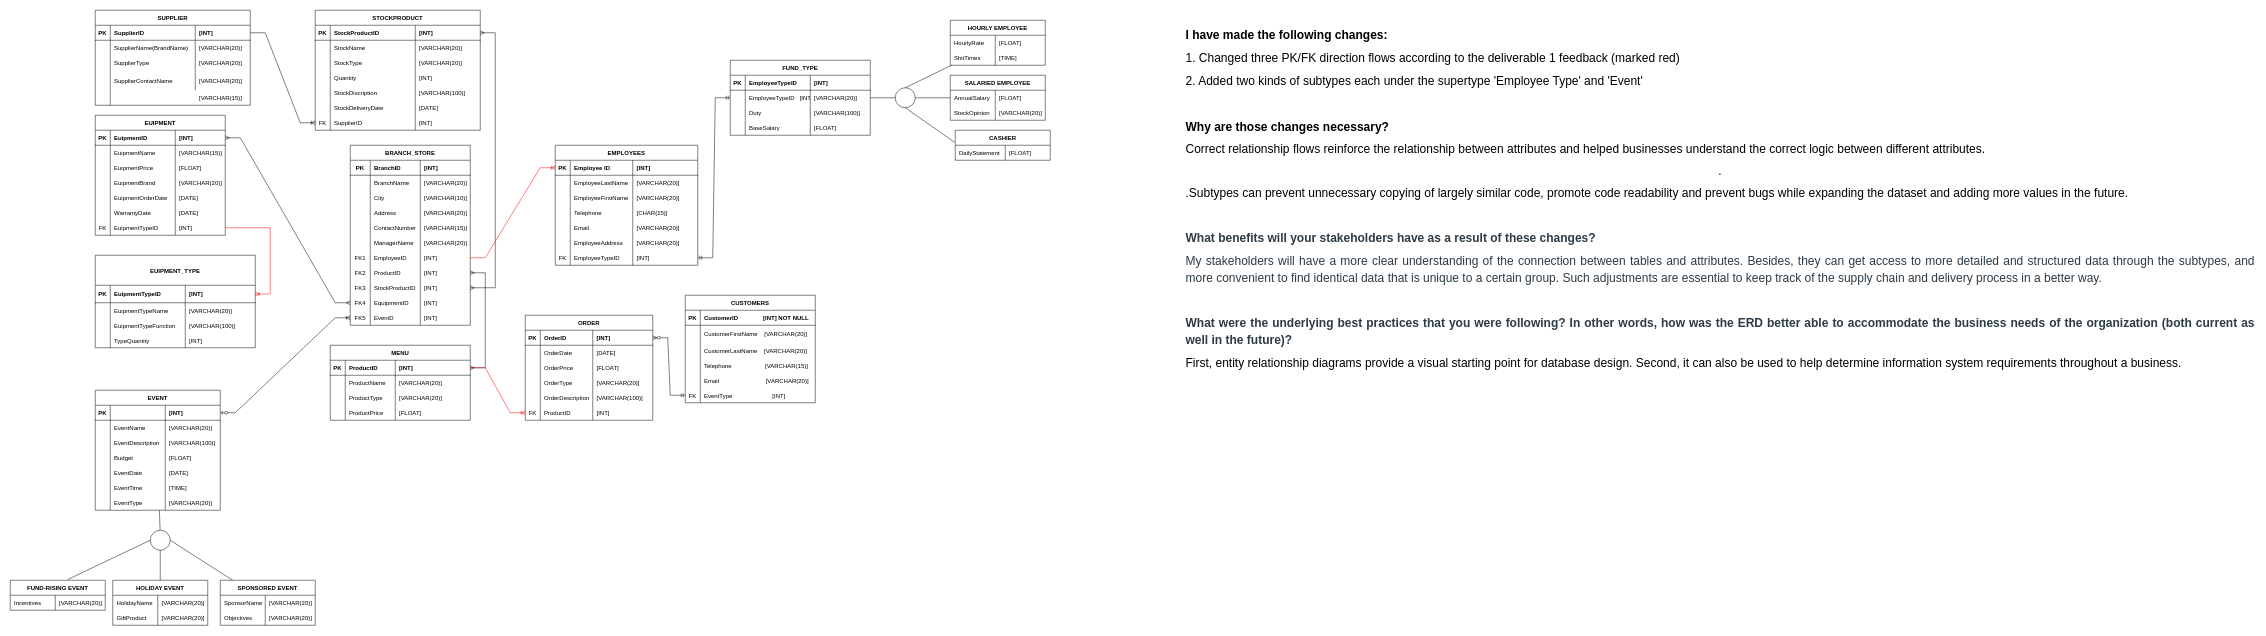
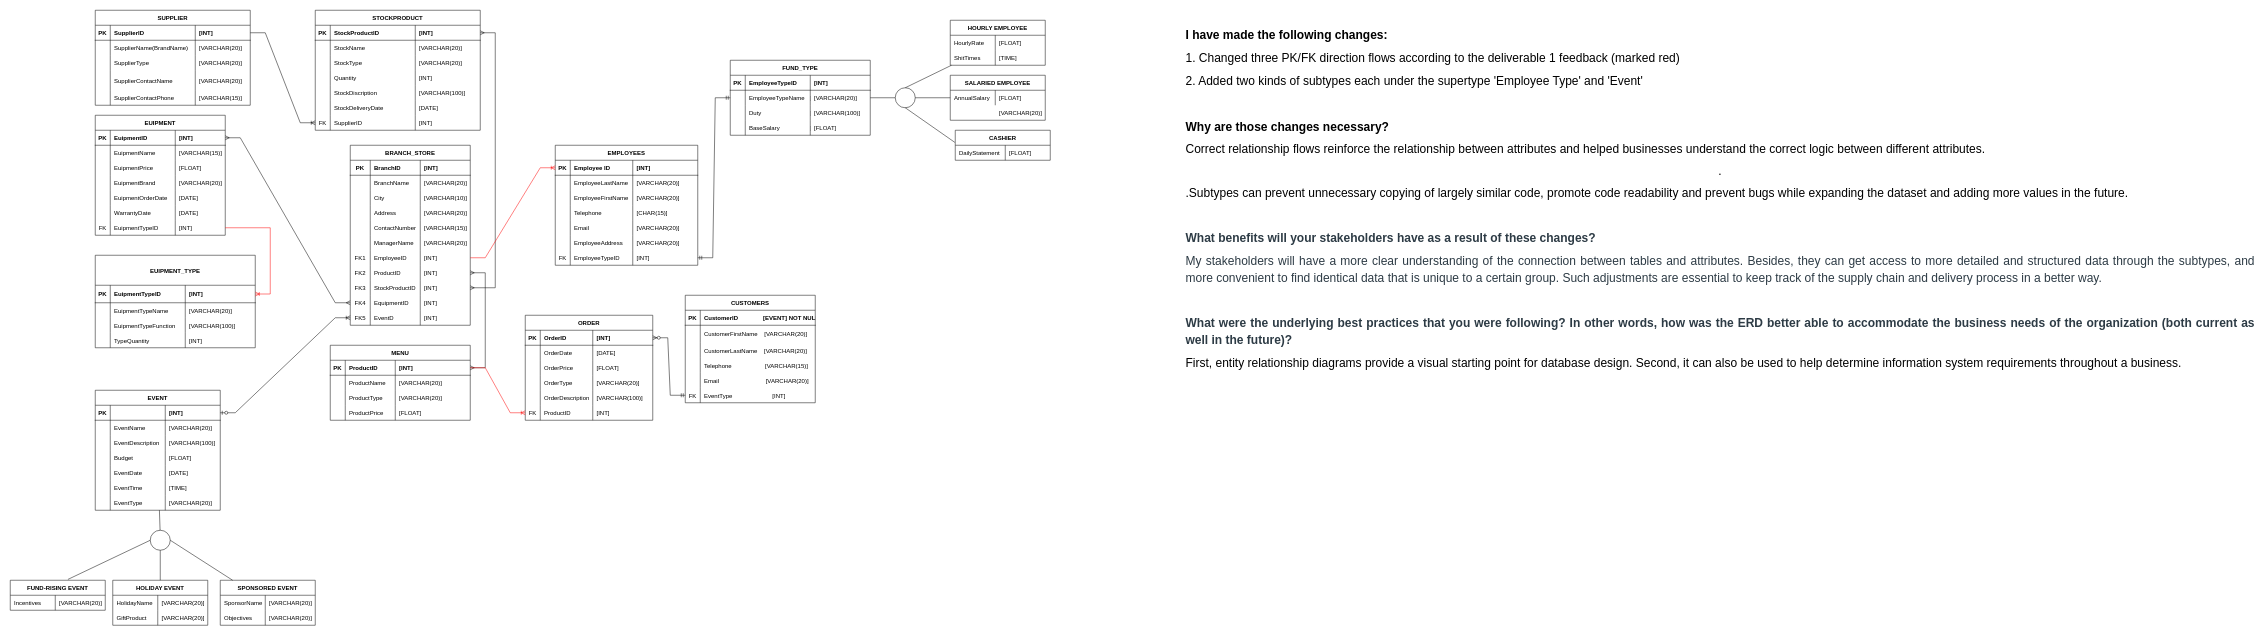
+ <mxCell id="214" value="SupplierContactPhone" style="shape=partialRectangle;overflow=hidden;connectable=0;fillColor=none;top=0;left=0;bottom=0;right=0;align=left;spacingLeft=6;" parent="212" vertex="1"><mxGeometry x="30" width="170" height="30" as="geometry"><mxRectangle width="170" height="30" as="alternateBounds" /></mxGeometry></mxCell>
- <mxCell id="185" value="EmployeeTypeID   [INT]" style="shape=partialRectangle;overflow=hidden;connectable=0;fillColor=none;top=0;left=0;bottom=0;right=0;align=left;spacingLeft=6;" parent="183" vertex="1"><mxGeometry x="30" width="130" height="30" as="geometry"><mxRectangle width="130" height="30" as="alternateBounds" /></mxGeometry></mxCell>
+ <mxCell id="185" value="EmployeeTypeName   [INT]" style="shape=partialRectangle;overflow=hidden;connectable=0;fillColor=none;top=0;left=0;bottom=0;right=0;align=left;spacingLeft=6;" parent="183" vertex="1"><mxGeometry x="30" width="130" height="30" as="geometry"><mxRectangle width="130" height="30" as="alternateBounds" /></mxGeometry></mxCell>
- <mxCell id="297" value="StockOpinion" style="shape=partialRectangle;overflow=hidden;connectable=0;fillColor=none;top=0;left=0;bottom=0;right=0;align=left;spacingLeft=6;" parent="296" vertex="1"><mxGeometry width="90" height="30" as="geometry"><mxRectangle width="90" height="30" as="alternateBounds" /></mxGeometry></mxCell>
- <mxCell id="30" value="CustomerID               [INT] NOT NULL" style="shape=partialRectangle;overflow=hidden;connectable=0;fillColor=none;top=0;left=0;bottom=0;right=0;align=left;spacingLeft=6;fontStyle=1;" parent="28" vertex="1"><mxGeometry x="30" width="230" height="30" as="geometry"><mxRectangle width="230" height="30" as="alternateBounds" /></mxGeometry></mxCell>
+ <mxCell id="30" value="CustomerID               [EVENT] NOT NULL" style="shape=partialRectangle;overflow=hidden;connectable=0;fillColor=none;top=0;left=0;bottom=0;right=0;align=left;spacingLeft=6;fontStyle=1;" parent="28" vertex="1"><mxGeometry x="30" width="230" height="30" as="geometry"><mxRectangle width="230" height="30" as="alternateBounds" /></mxGeometry></mxCell>
